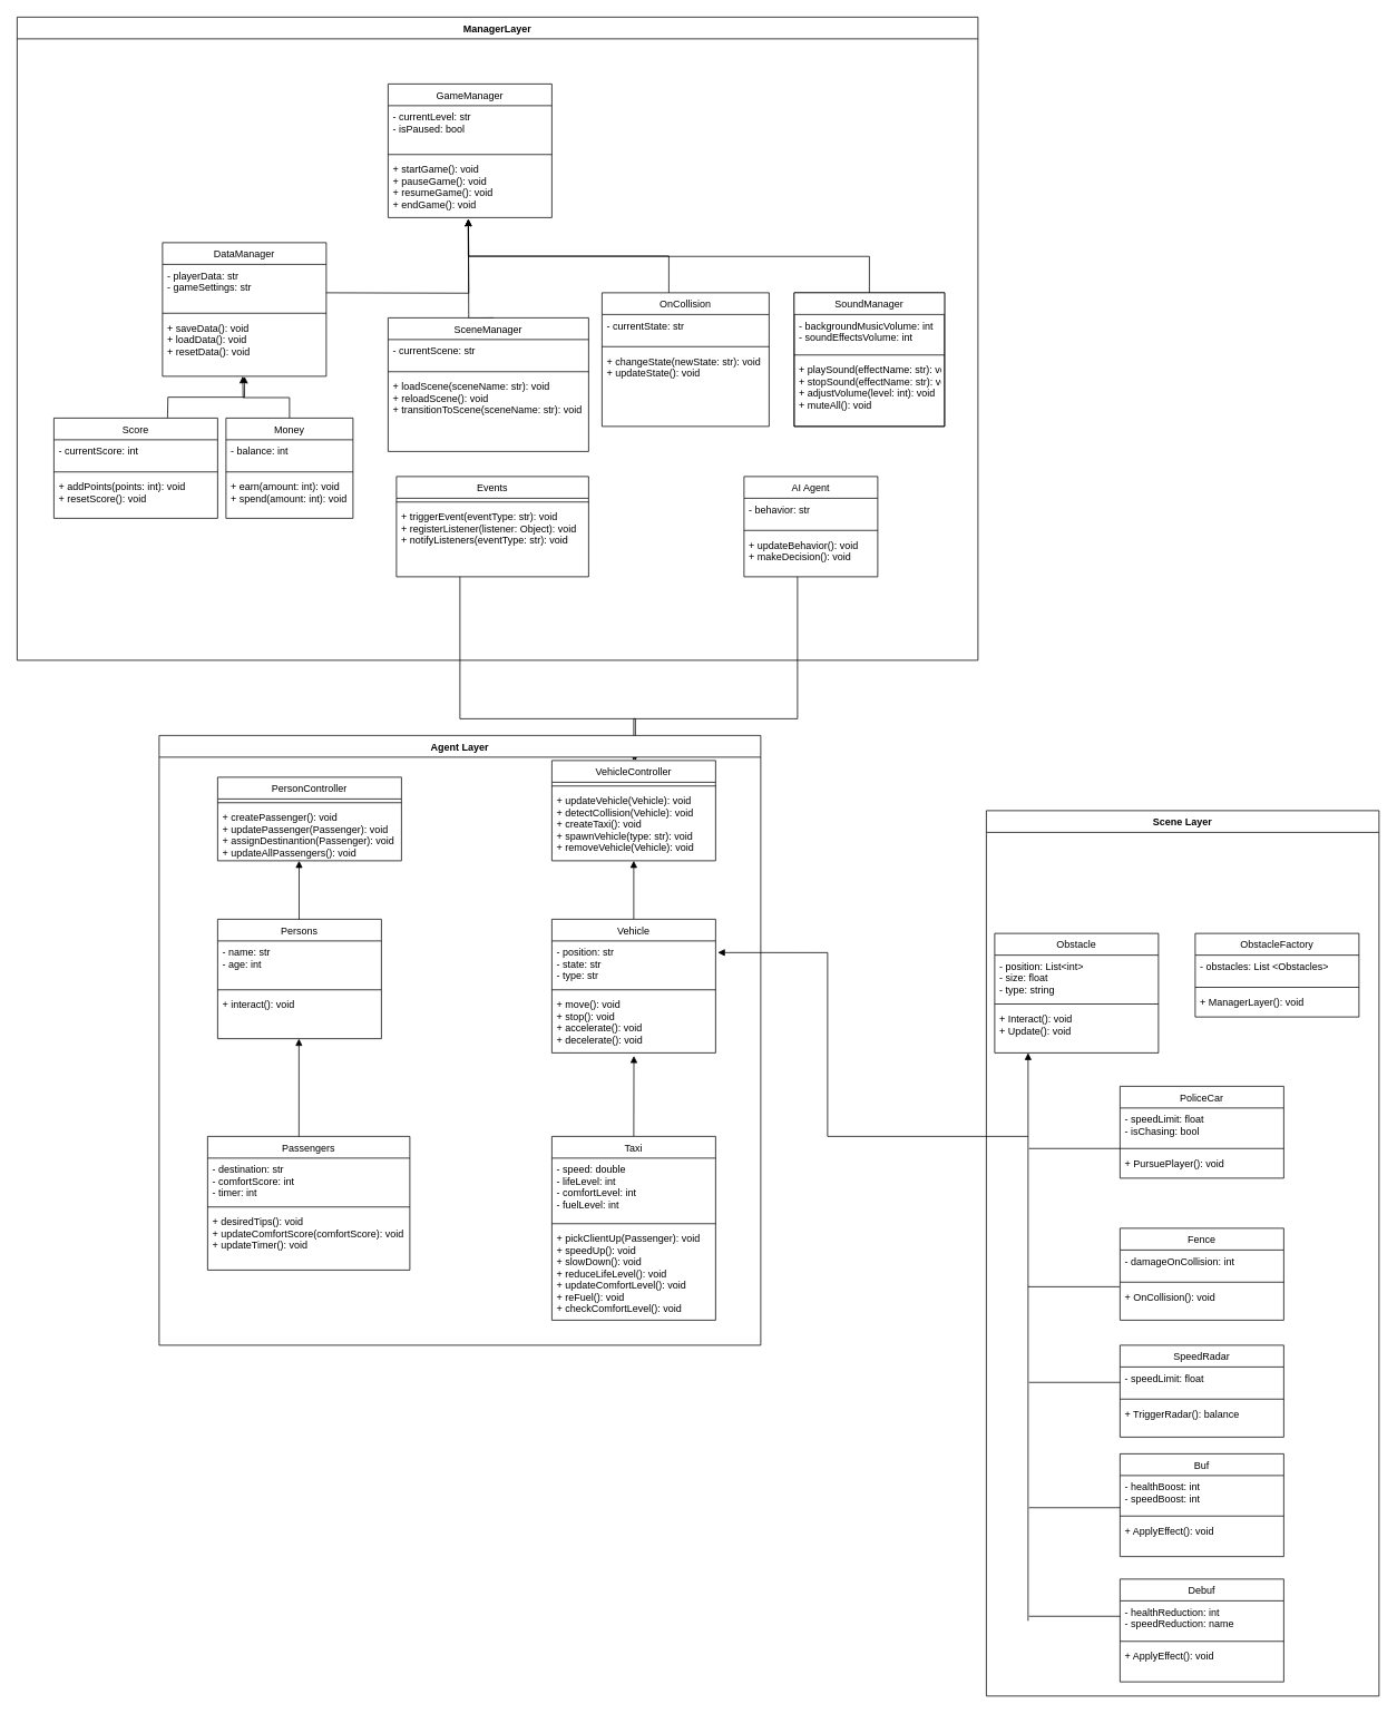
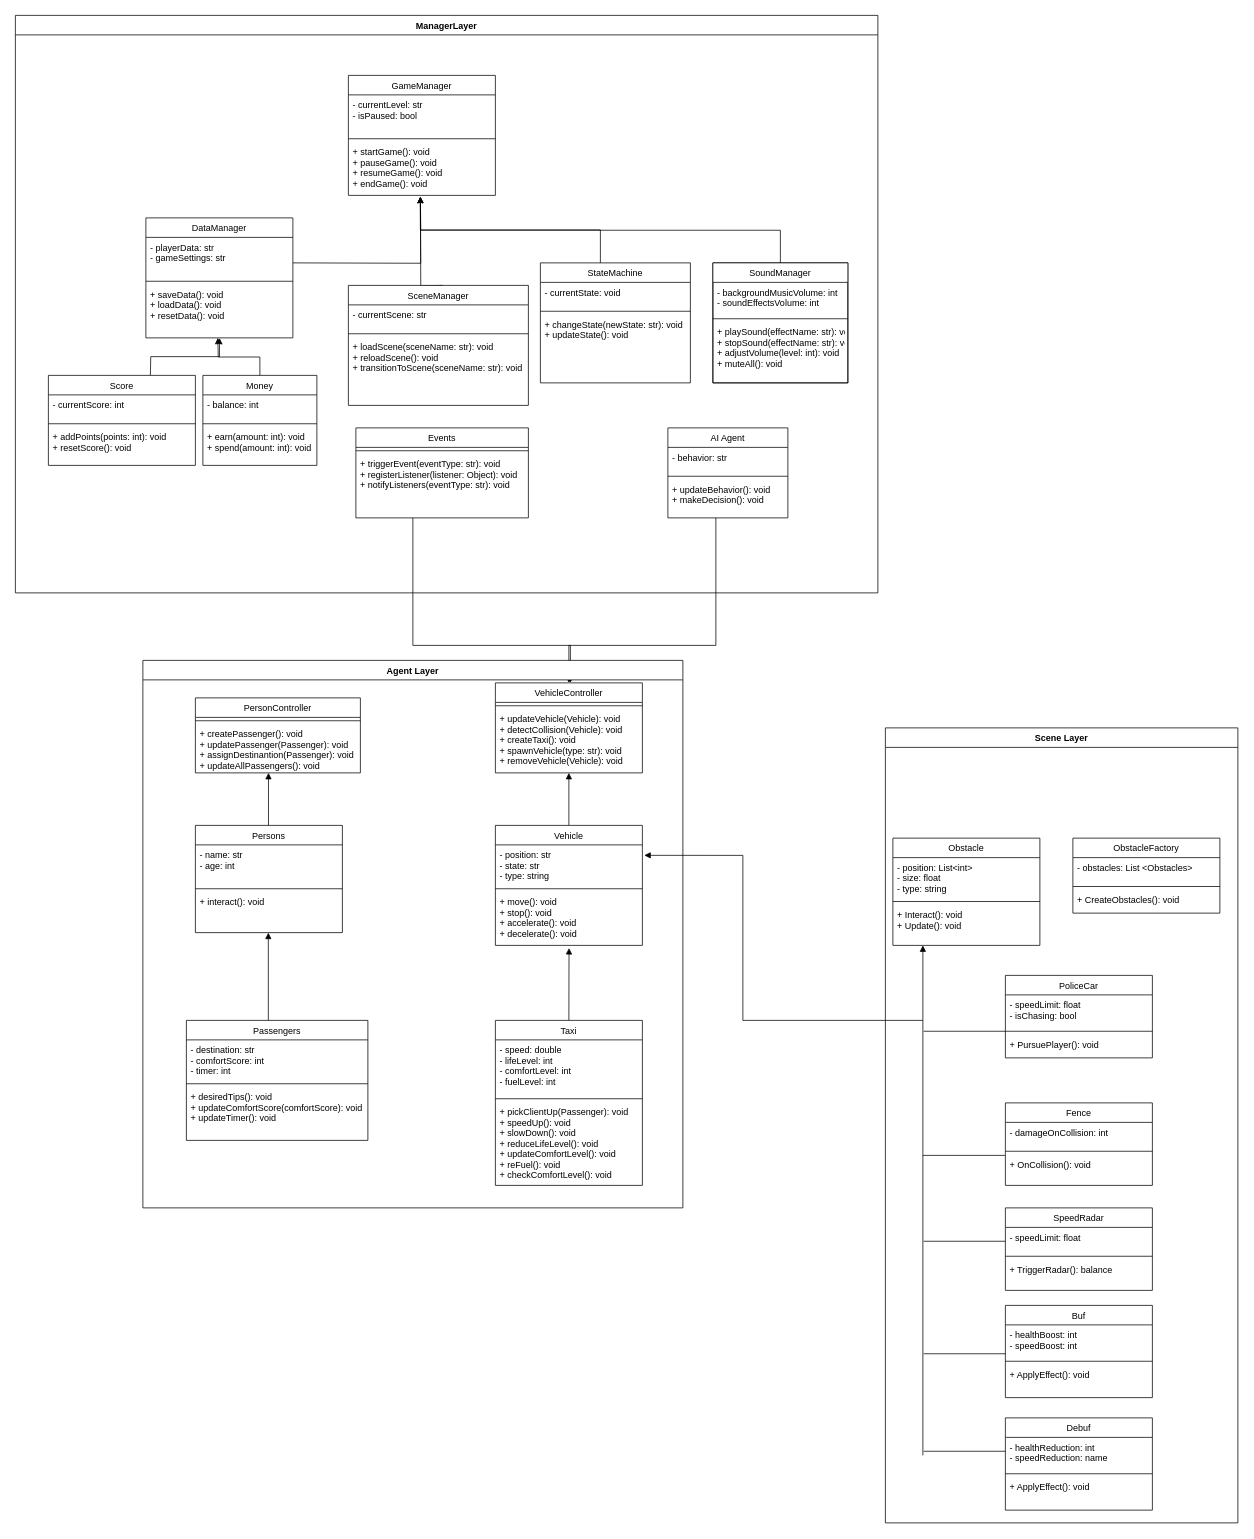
- <mxCell id="89" value="OnCollision" style="swimlane;fontStyle=0;align=center;verticalAlign=top;childLayout=stackLayout;horizontal=1;startSize=26;horizontalStack=0;resizeParent=1;resizeLast=0;collapsible=1;marginBottom=0;rounded=0;shadow=0;strokeWidth=1;" vertex="1" parent="1"><mxGeometry x="720" y="350" width="200" height="160" as="geometry"><mxRectangle x="550" y="140" width="160" height="26" as="alternateBounds" /></mxGeometry></mxCell>
+ <mxCell id="89" value="StateMachine" style="swimlane;fontStyle=0;align=center;verticalAlign=top;childLayout=stackLayout;horizontal=1;startSize=26;horizontalStack=0;resizeParent=1;resizeLast=0;collapsible=1;marginBottom=0;rounded=0;shadow=0;strokeWidth=1;" vertex="1" parent="1"><mxGeometry x="720" y="350" width="200" height="160" as="geometry"><mxRectangle x="550" y="140" width="160" height="26" as="alternateBounds" /></mxGeometry></mxCell>
- <mxCell id="90" value="- currentState: str" style="text;align=left;verticalAlign=top;spacingLeft=4;spacingRight=4;overflow=hidden;rotatable=0;points=[[0,0.5],[1,0.5]];portConstraint=eastwest;" vertex="1" parent="89"><mxGeometry y="26" width="200" height="34" as="geometry" /></mxCell>
+ <mxCell id="90" value="- currentState: void" style="text;align=left;verticalAlign=top;spacingLeft=4;spacingRight=4;overflow=hidden;rotatable=0;points=[[0,0.5],[1,0.5]];portConstraint=eastwest;" vertex="1" parent="89"><mxGeometry y="26" width="200" height="34" as="geometry" /></mxCell>
- <mxCell id="51" value="- position: str&#10;- state: str&#10;- type: str" style="text;align=left;verticalAlign=top;spacingLeft=4;spacingRight=4;overflow=hidden;rotatable=0;points=[[0,0.5],[1,0.5]];portConstraint=eastwest;" parent="50" vertex="1"><mxGeometry y="26" width="196" height="54" as="geometry" /></mxCell>
+ <mxCell id="51" value="- position: str&#10;- state: str&#10;- type: string" style="text;align=left;verticalAlign=top;spacingLeft=4;spacingRight=4;overflow=hidden;rotatable=0;points=[[0,0.5],[1,0.5]];portConstraint=eastwest;" parent="50" vertex="1"><mxGeometry y="26" width="196" height="54" as="geometry" /></mxCell>
- <mxCell id="19" value="+ ManagerLayer(): void" style="text;align=left;verticalAlign=top;spacingLeft=4;spacingRight=4;overflow=hidden;rotatable=0;points=[[0,0.5],[1,0.5]];portConstraint=eastwest;" parent="16" vertex="1"><mxGeometry y="69" width="196" height="31" as="geometry" /></mxCell>
+ <mxCell id="19" value="+ CreateObstacles(): void" style="text;align=left;verticalAlign=top;spacingLeft=4;spacingRight=4;overflow=hidden;rotatable=0;points=[[0,0.5],[1,0.5]];portConstraint=eastwest;" parent="16" vertex="1"><mxGeometry y="69" width="196" height="31" as="geometry" /></mxCell>
